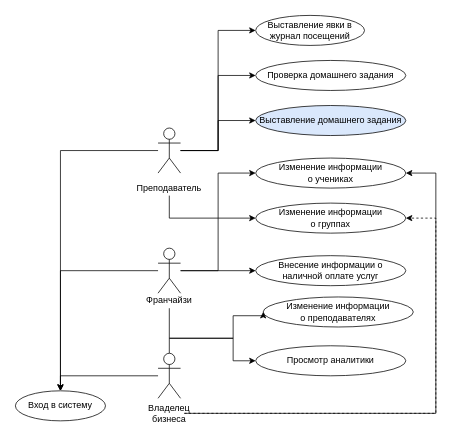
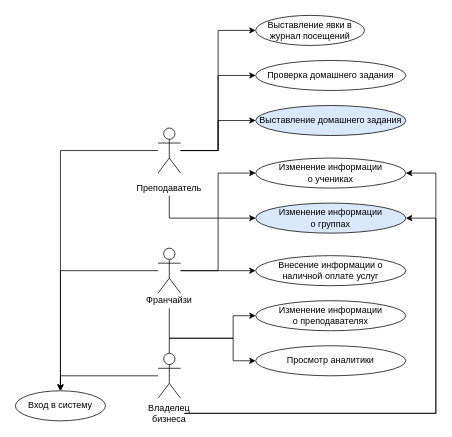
- <mxCell id="11" value="Изменение информации &lt;br&gt;о группах" style="ellipse;whiteSpace=wrap;html=1;" vertex="1" parent="1"><mxGeometry x="340" y="270" width="200" height="40" as="geometry" /></mxCell>
+ <mxCell id="11" value="Изменение информации &lt;br&gt;о группах" style="ellipse;whiteSpace=wrap;html=1;fillColor=#dae8fc;" vertex="1" parent="1"><mxGeometry x="340" y="270" width="200" height="40" as="geometry" /></mxCell>
- <mxCell id="14" style="edgeStyle=orthogonalEdgeStyle;rounded=0;orthogonalLoop=1;jettySize=auto;html=1;entryX=1;entryY=0.5;entryDx=0;entryDy=0;dashed=1;" edge="1" parent="1" source="16" target="11"><mxGeometry relative="1" as="geometry"><Array as="points"><mxPoint x="580" y="550" /><mxPoint x="580" y="290" /></Array></mxGeometry></mxCell>
+ <mxCell id="14" style="edgeStyle=orthogonalEdgeStyle;rounded=0;orthogonalLoop=1;jettySize=auto;html=1;entryX=1;entryY=0.5;entryDx=0;entryDy=0;" edge="1" parent="1" source="16" target="11"><mxGeometry relative="1" as="geometry"><Array as="points"><mxPoint x="580" y="550" /><mxPoint x="580" y="290" /></Array></mxGeometry></mxCell>
- <mxCell id="13" value="Изменение информации &lt;br&gt;о преподавателях" style="ellipse;whiteSpace=wrap;html=1;" vertex="1" parent="1"><mxGeometry x="350" y="395" width="200" height="40" as="geometry" /></mxCell>
+ <mxCell id="13" value="Изменение информации &lt;br&gt;о преподавателях" style="ellipse;whiteSpace=wrap;html=1;" vertex="1" parent="1"><mxGeometry x="340" y="400" width="200" height="40" as="geometry" /></mxCell>
